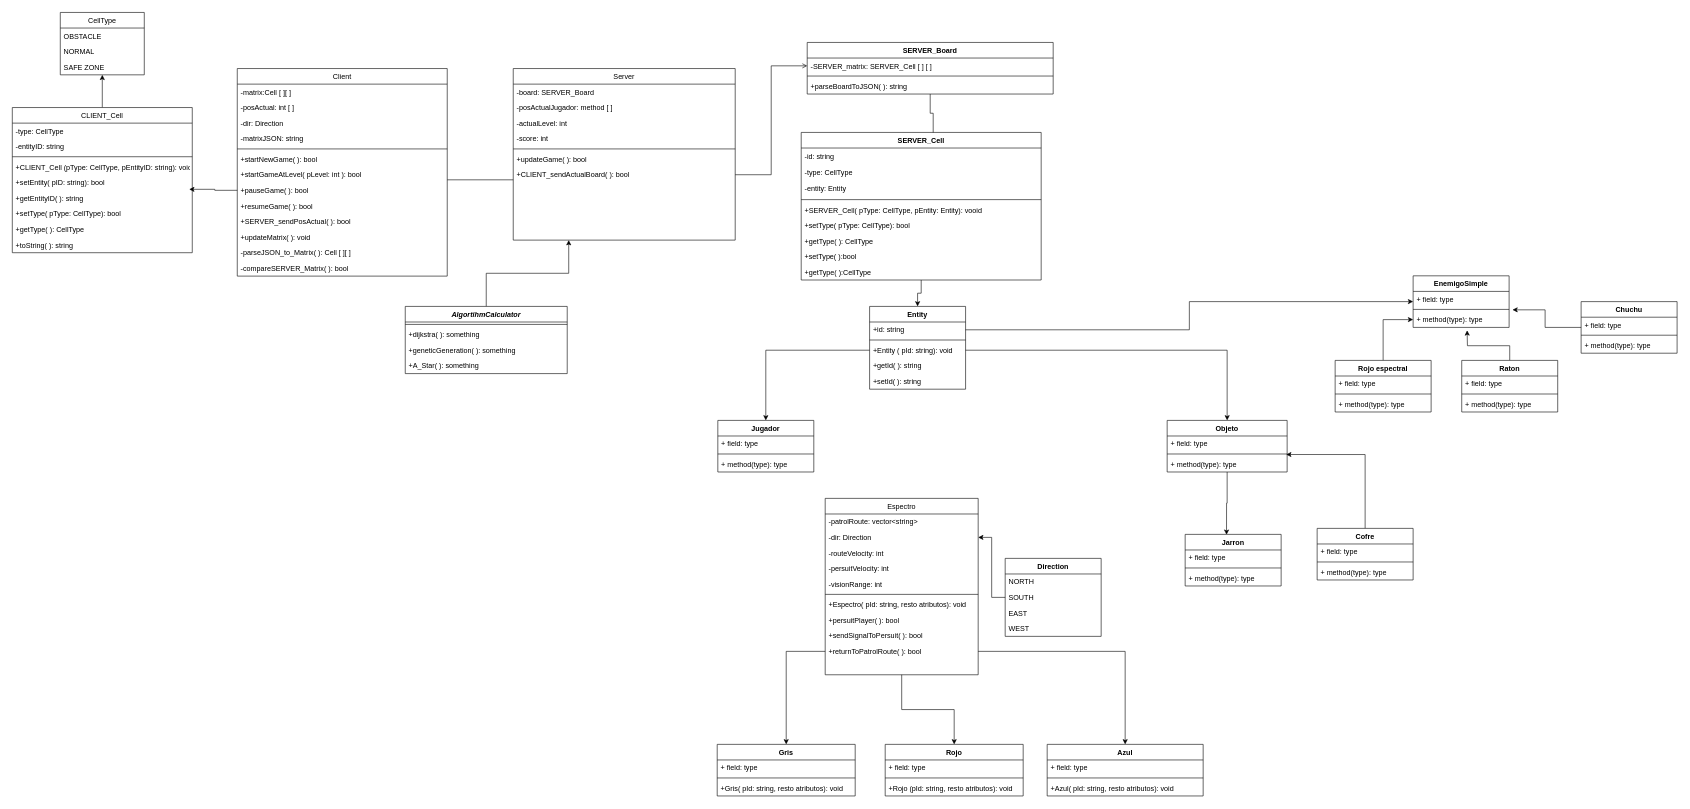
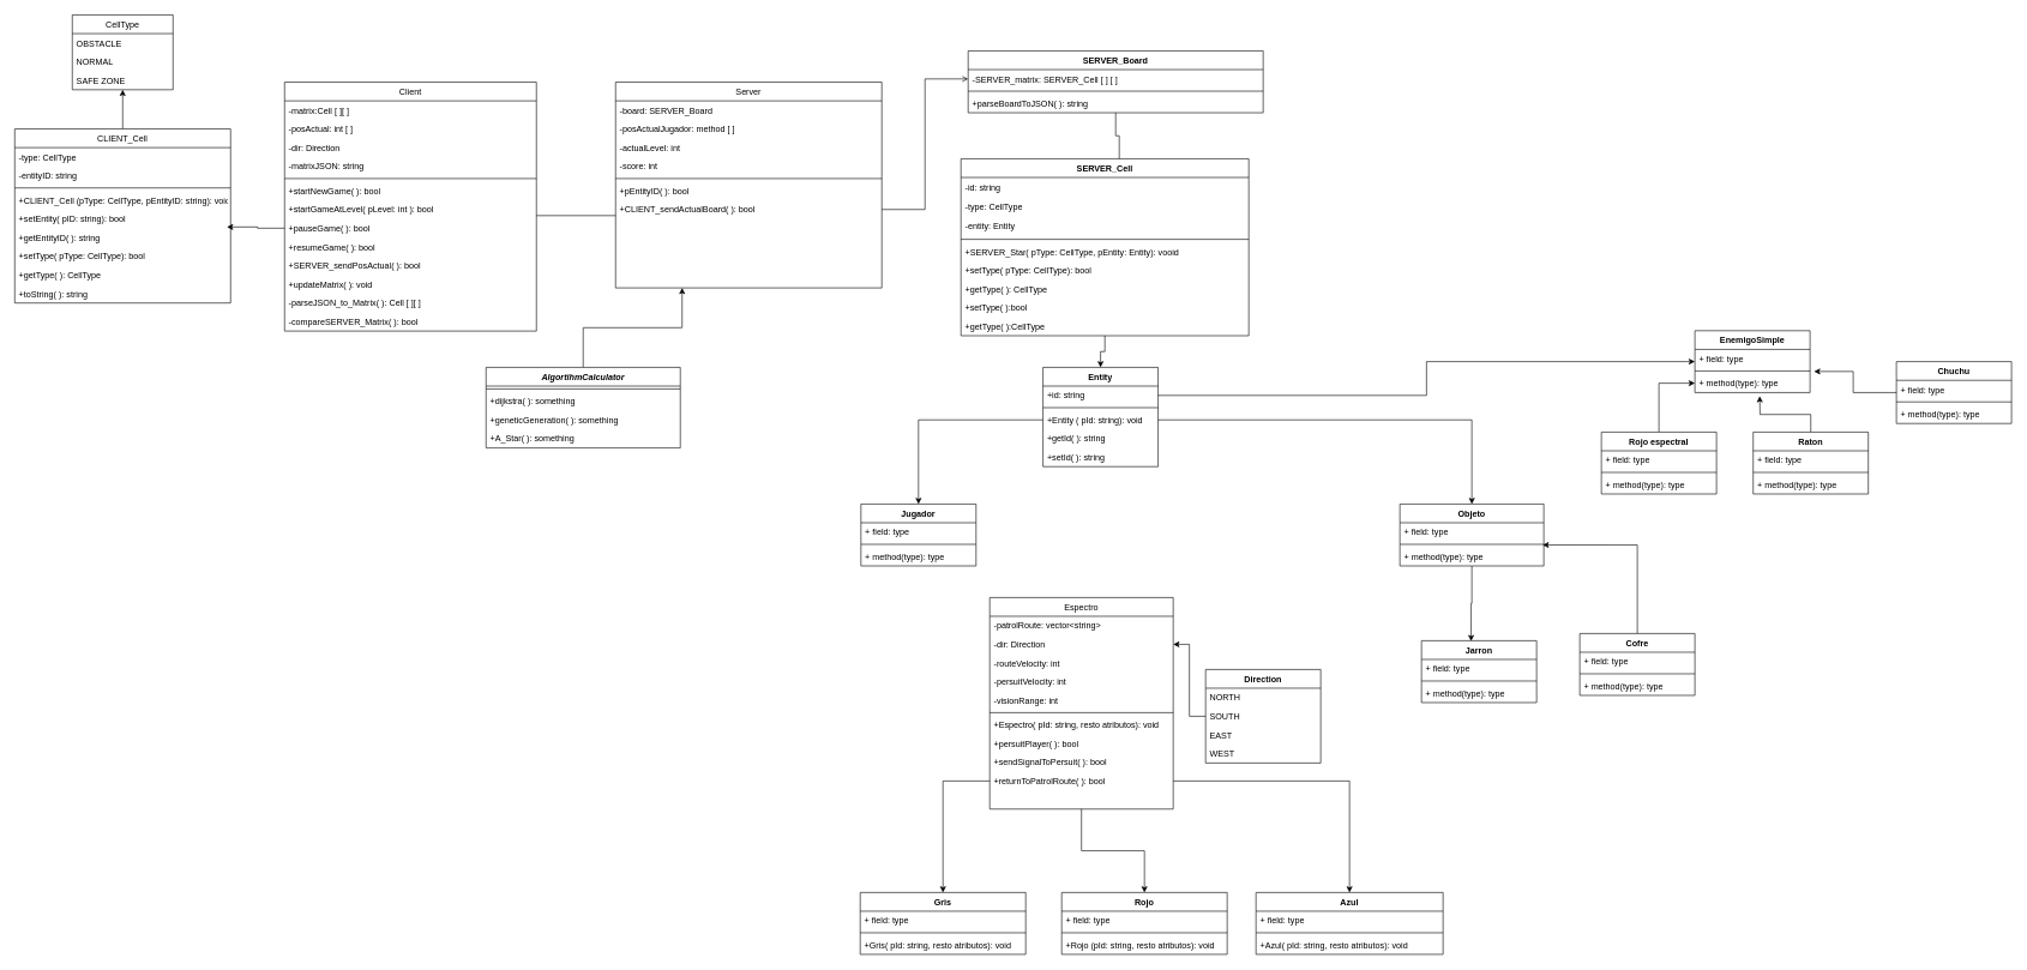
- <mxCell id="48" value="+updateGame( ): bool" style="text;align=left;verticalAlign=top;spacingLeft=4;spacingRight=4;overflow=hidden;rotatable=0;points=[[0,0.5],[1,0.5]];portConstraint=eastwest;" parent="42" vertex="1"><mxGeometry y="138" width="370" height="26" as="geometry" /></mxCell>
+ <mxCell id="48" value="+pEntityID( ): bool" style="text;align=left;verticalAlign=top;spacingLeft=4;spacingRight=4;overflow=hidden;rotatable=0;points=[[0,0.5],[1,0.5]];portConstraint=eastwest;" parent="42" vertex="1"><mxGeometry y="138" width="370" height="26" as="geometry" /></mxCell>
- <mxCell id="65" value="+SERVER_Cell( pType: CellType, pEntity: Entity): vooid " style="text;strokeColor=none;fillColor=none;align=left;verticalAlign=top;spacingLeft=4;spacingRight=4;overflow=hidden;rotatable=0;points=[[0,0.5],[1,0.5]];portConstraint=eastwest;" parent="60" vertex="1"><mxGeometry y="116" width="400" height="26" as="geometry" /></mxCell>
+ <mxCell id="65" value="+SERVER_Star( pType: CellType, pEntity: Entity): vooid " style="text;strokeColor=none;fillColor=none;align=left;verticalAlign=top;spacingLeft=4;spacingRight=4;overflow=hidden;rotatable=0;points=[[0,0.5],[1,0.5]];portConstraint=eastwest;" parent="60" vertex="1"><mxGeometry y="116" width="400" height="26" as="geometry" /></mxCell>
